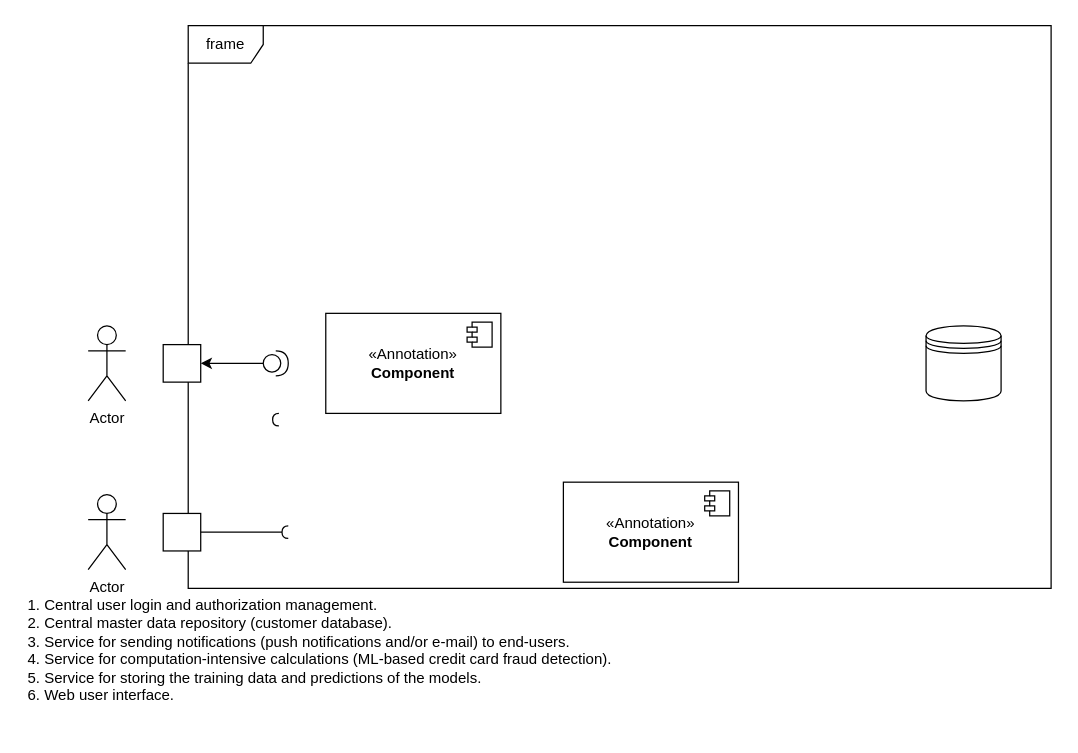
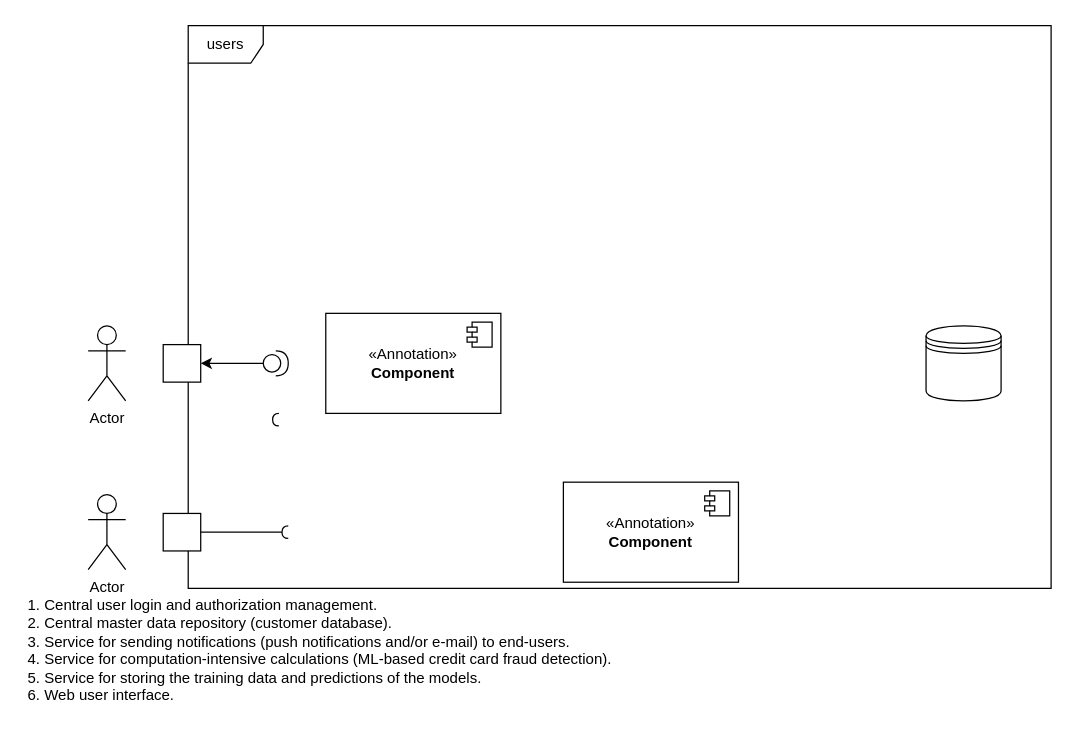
- <mxCell id="6" value="frame" style="shape=umlFrame;whiteSpace=wrap;html=1;pointerEvents=0;" vertex="1" parent="1"><mxGeometry x="150" y="20" width="690" height="450" as="geometry" /></mxCell>
+ <mxCell id="6" value="users" style="shape=umlFrame;whiteSpace=wrap;html=1;pointerEvents=0;" vertex="1" parent="1"><mxGeometry x="150" y="20" width="690" height="450" as="geometry" /></mxCell>
